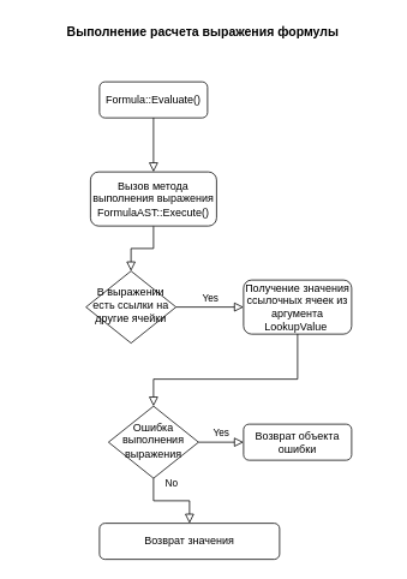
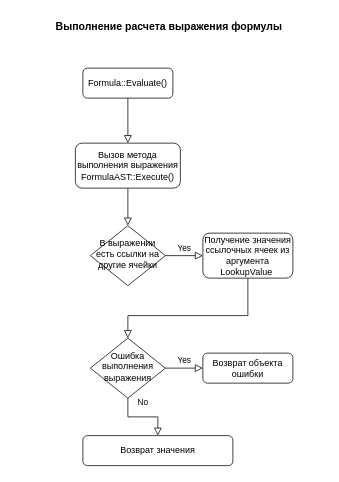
- <mxCell id="12" value="В выражении есть ссылки на другие ячейки" style="rhombus;whiteSpace=wrap;html=1;shadow=0;fontFamily=Helvetica;fontSize=12;align=center;strokeWidth=1;spacing=6;spacingTop=-4;" vertex="1" parent="1"><mxGeometry x="95" y="300" width="100" height="80" as="geometry" /></mxCell>
+ <mxCell id="12" value="В выражении есть ссылки на другие ячейки" style="rhombus;whiteSpace=wrap;html=1;shadow=0;fontFamily=Helvetica;fontSize=12;align=center;strokeWidth=1;spacing=6;spacingTop=-4;" vertex="1" parent="1"><mxGeometry x="120" y="300" width="100" height="80" as="geometry" /></mxCell>
